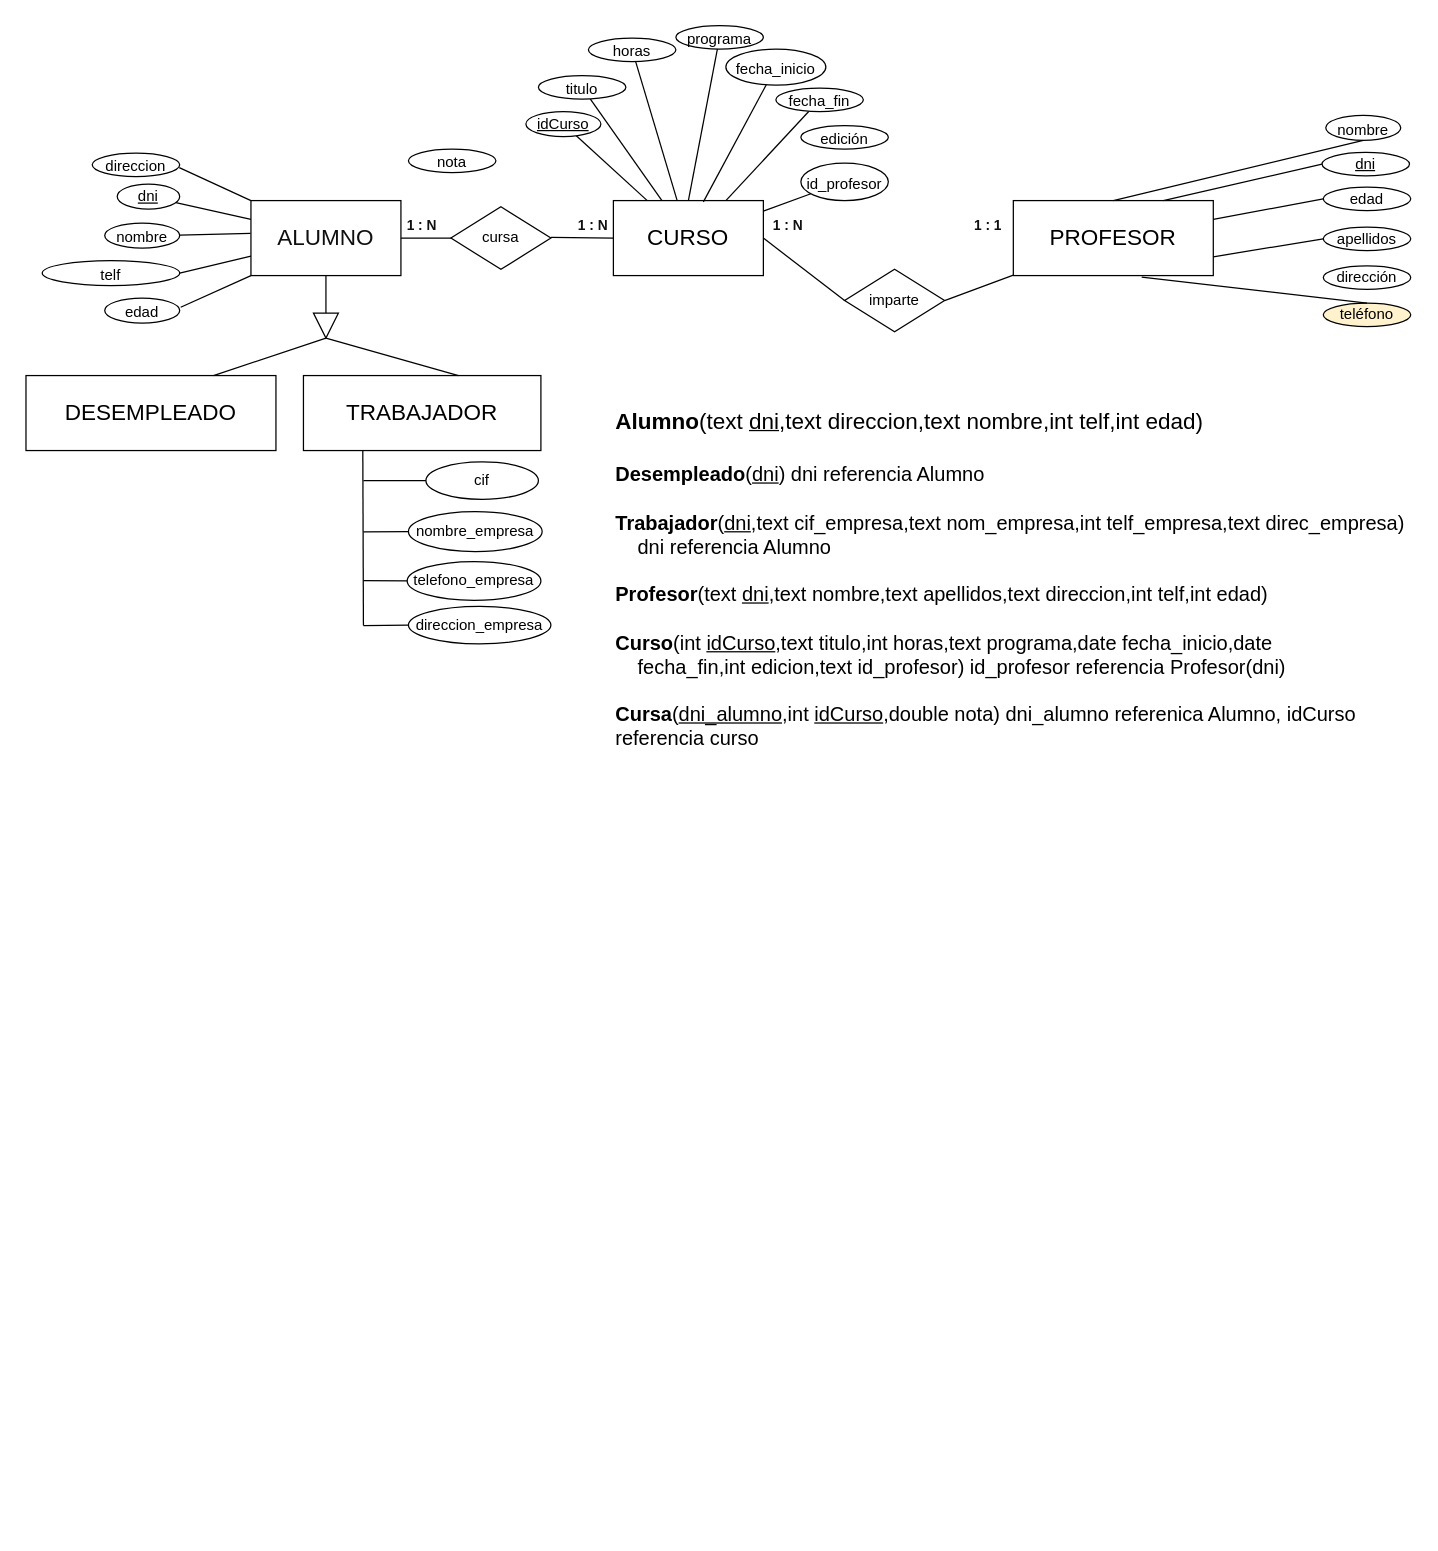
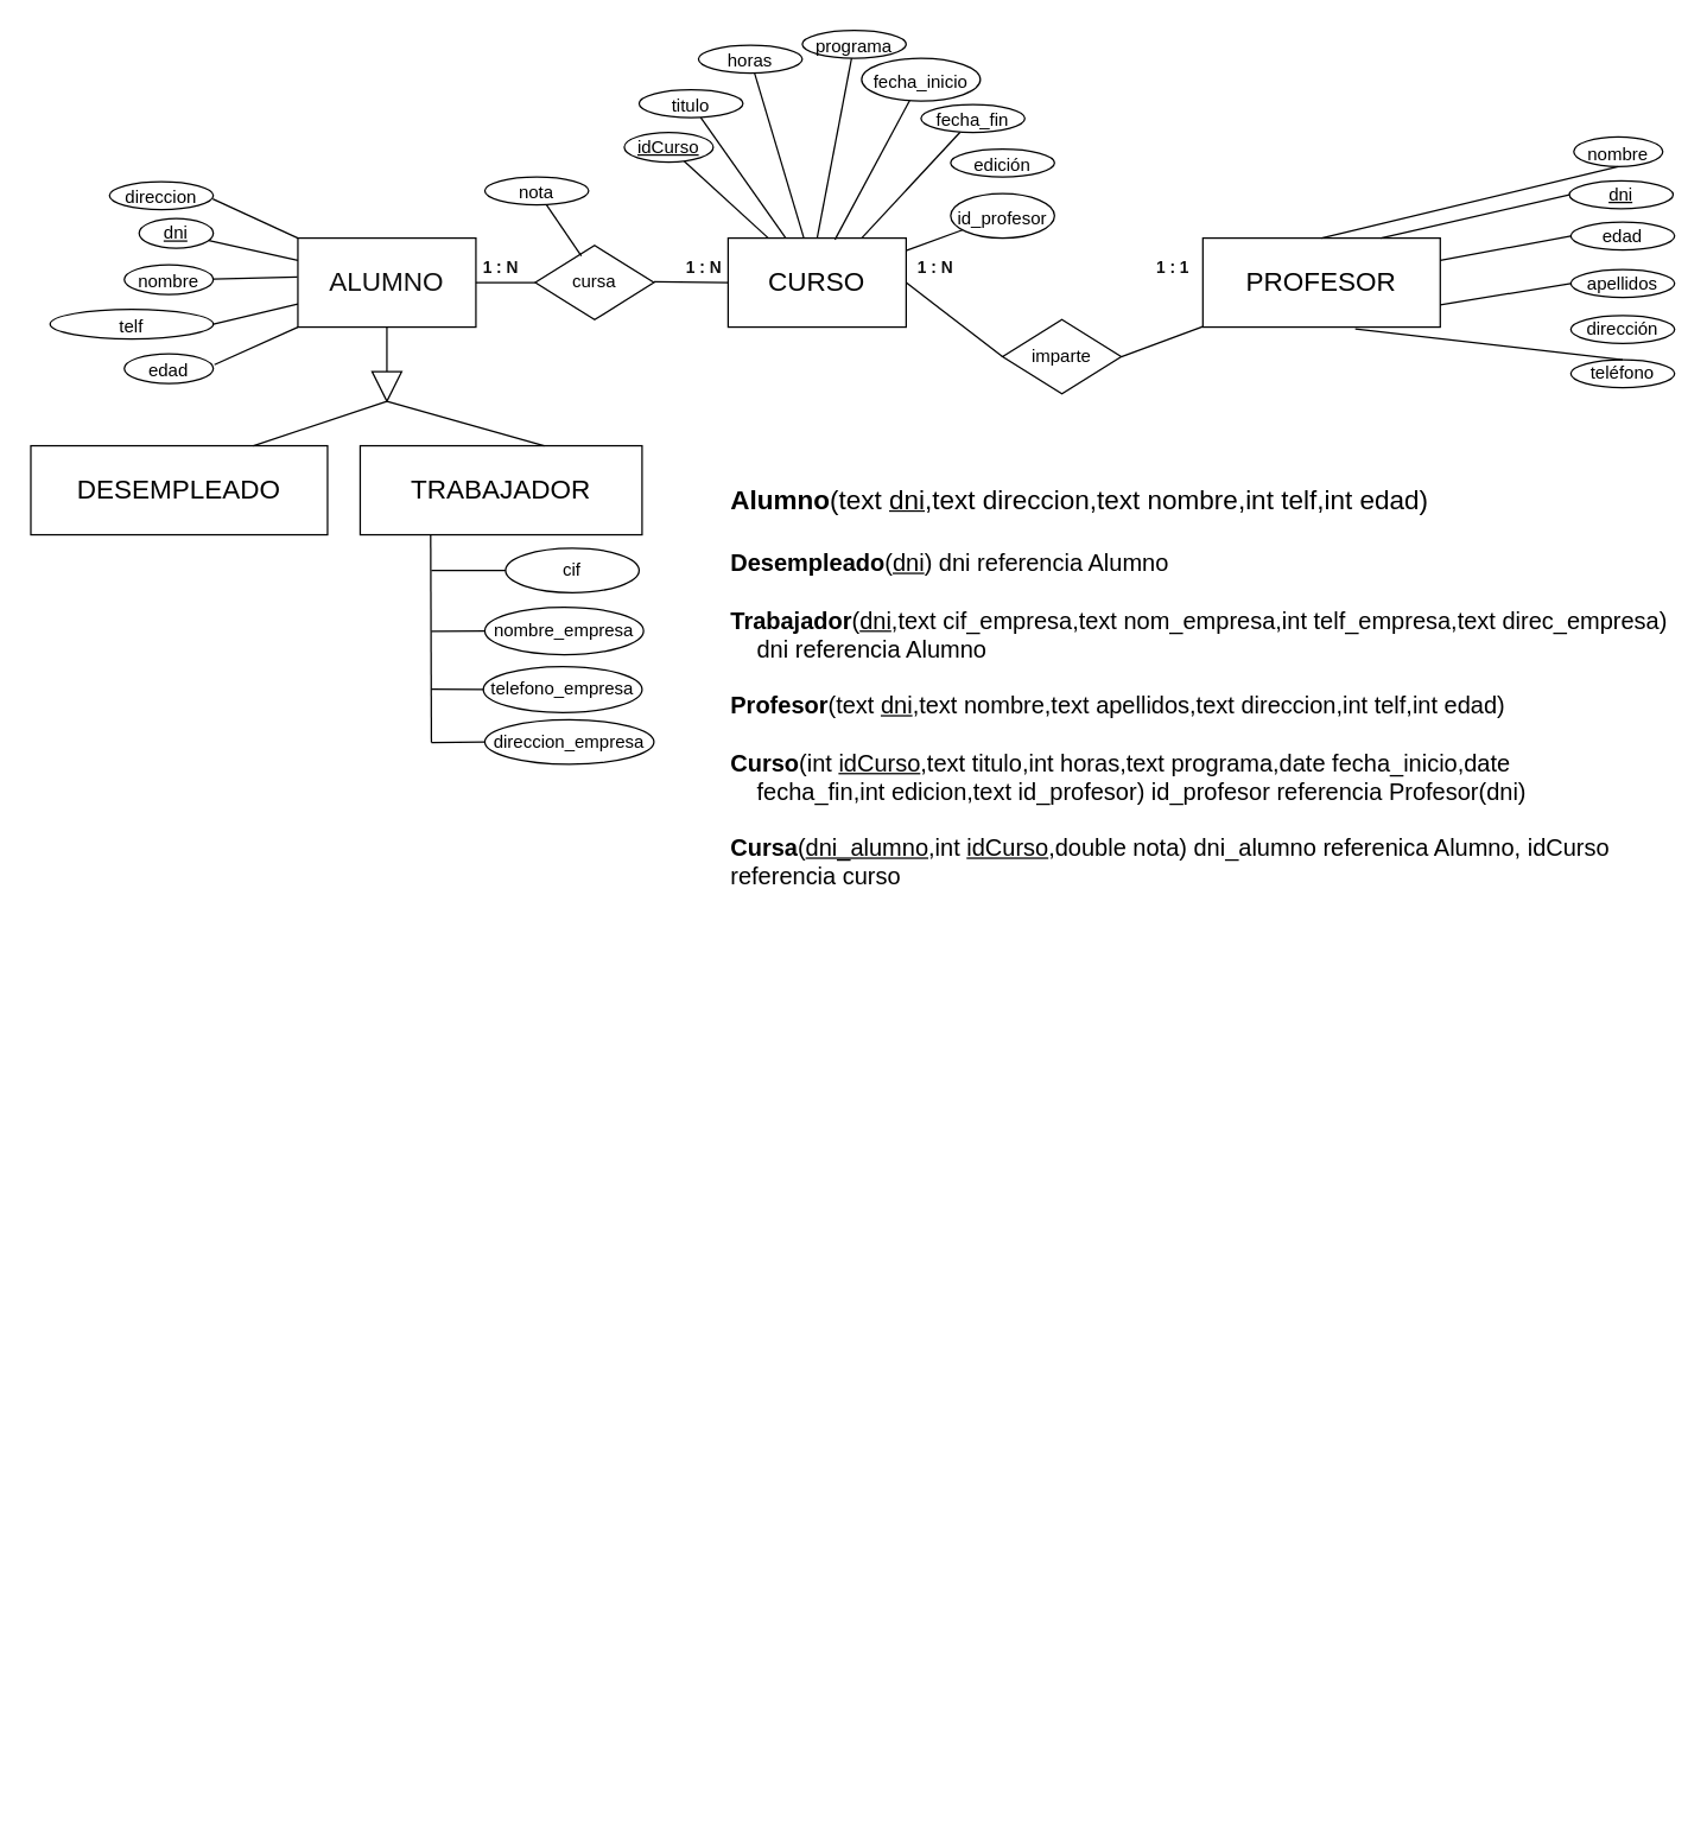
+ <mxCell id="68" style="rounded=0;orthogonalLoop=1;jettySize=auto;html=1;entryX=0.388;entryY=0.14;entryDx=0;entryDy=0;entryPerimeter=0;endArrow=none;endFill=0;" parent="1" source="69" target="21" edge="1"><mxGeometry relative="1" as="geometry" /></mxCell>
- <mxCell id="19" value="teléfono" style="ellipse;whiteSpace=wrap;html=1;rounded=0;shadow=0;sketch=0;fontSize=12;fillColor=#fff2cc;" parent="1" vertex="1"><mxGeometry x="1058" y="242" width="70" height="18.79" as="geometry" /></mxCell>
+ <mxCell id="19" value="teléfono" style="ellipse;whiteSpace=wrap;html=1;rounded=0;shadow=0;sketch=0;fontSize=12;" parent="1" vertex="1"><mxGeometry x="1058" y="242" width="70" height="18.79" as="geometry" /></mxCell>
